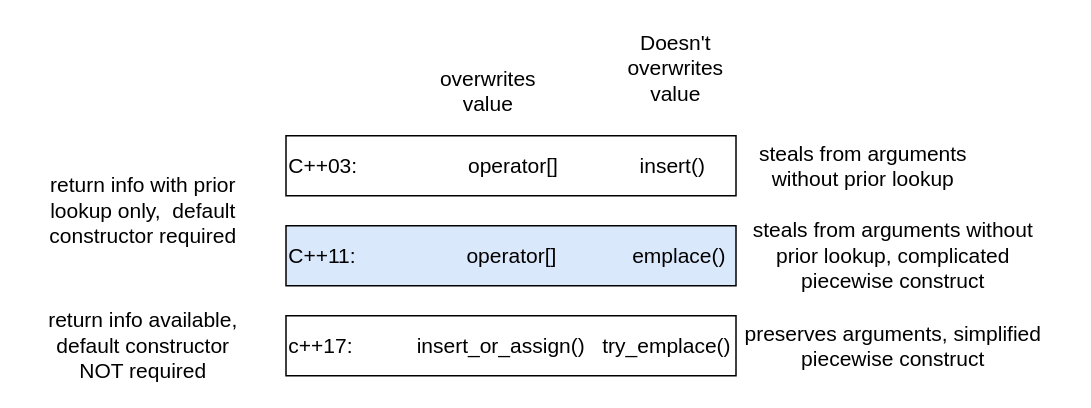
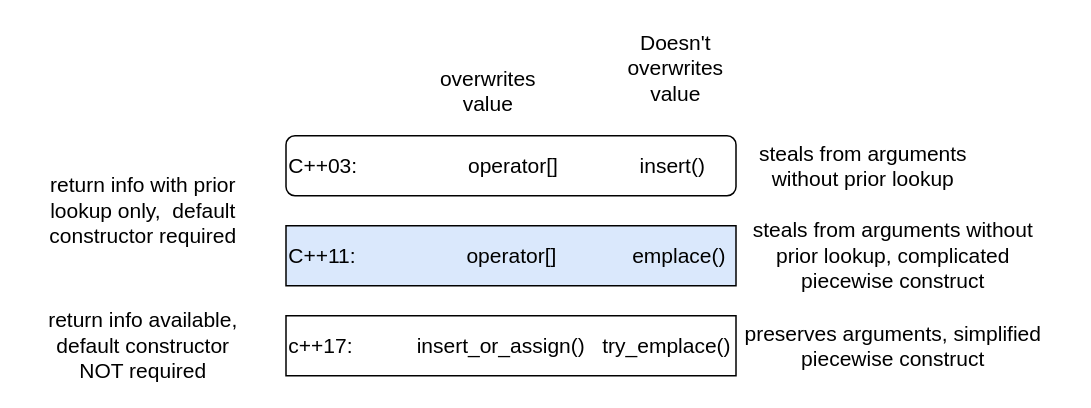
- <mxCell id="2" value="C++03:&amp;nbsp; &amp;nbsp; &amp;nbsp; &amp;nbsp; &amp;nbsp; &amp;nbsp; &amp;nbsp; &amp;nbsp; &amp;nbsp; &amp;nbsp;operator[]&amp;nbsp; &amp;nbsp; &amp;nbsp; &amp;nbsp; &amp;nbsp; &amp;nbsp; &amp;nbsp; insert()&amp;nbsp;" style="rounded=0;whiteSpace=wrap;html=1;align=left;fontSize=14;" vertex="1" parent="1"><mxGeometry x="190" y="90" width="300" height="40" as="geometry" /></mxCell>
+ <mxCell id="2" value="C++03:&amp;nbsp; &amp;nbsp; &amp;nbsp; &amp;nbsp; &amp;nbsp; &amp;nbsp; &amp;nbsp; &amp;nbsp; &amp;nbsp; &amp;nbsp;operator[]&amp;nbsp; &amp;nbsp; &amp;nbsp; &amp;nbsp; &amp;nbsp; &amp;nbsp; &amp;nbsp; insert()&amp;nbsp;" style="whiteSpace=wrap;html=1;align=left;fontSize=14;rounded=1;" vertex="1" parent="1"><mxGeometry x="190" y="90" width="300" height="40" as="geometry" /></mxCell>
